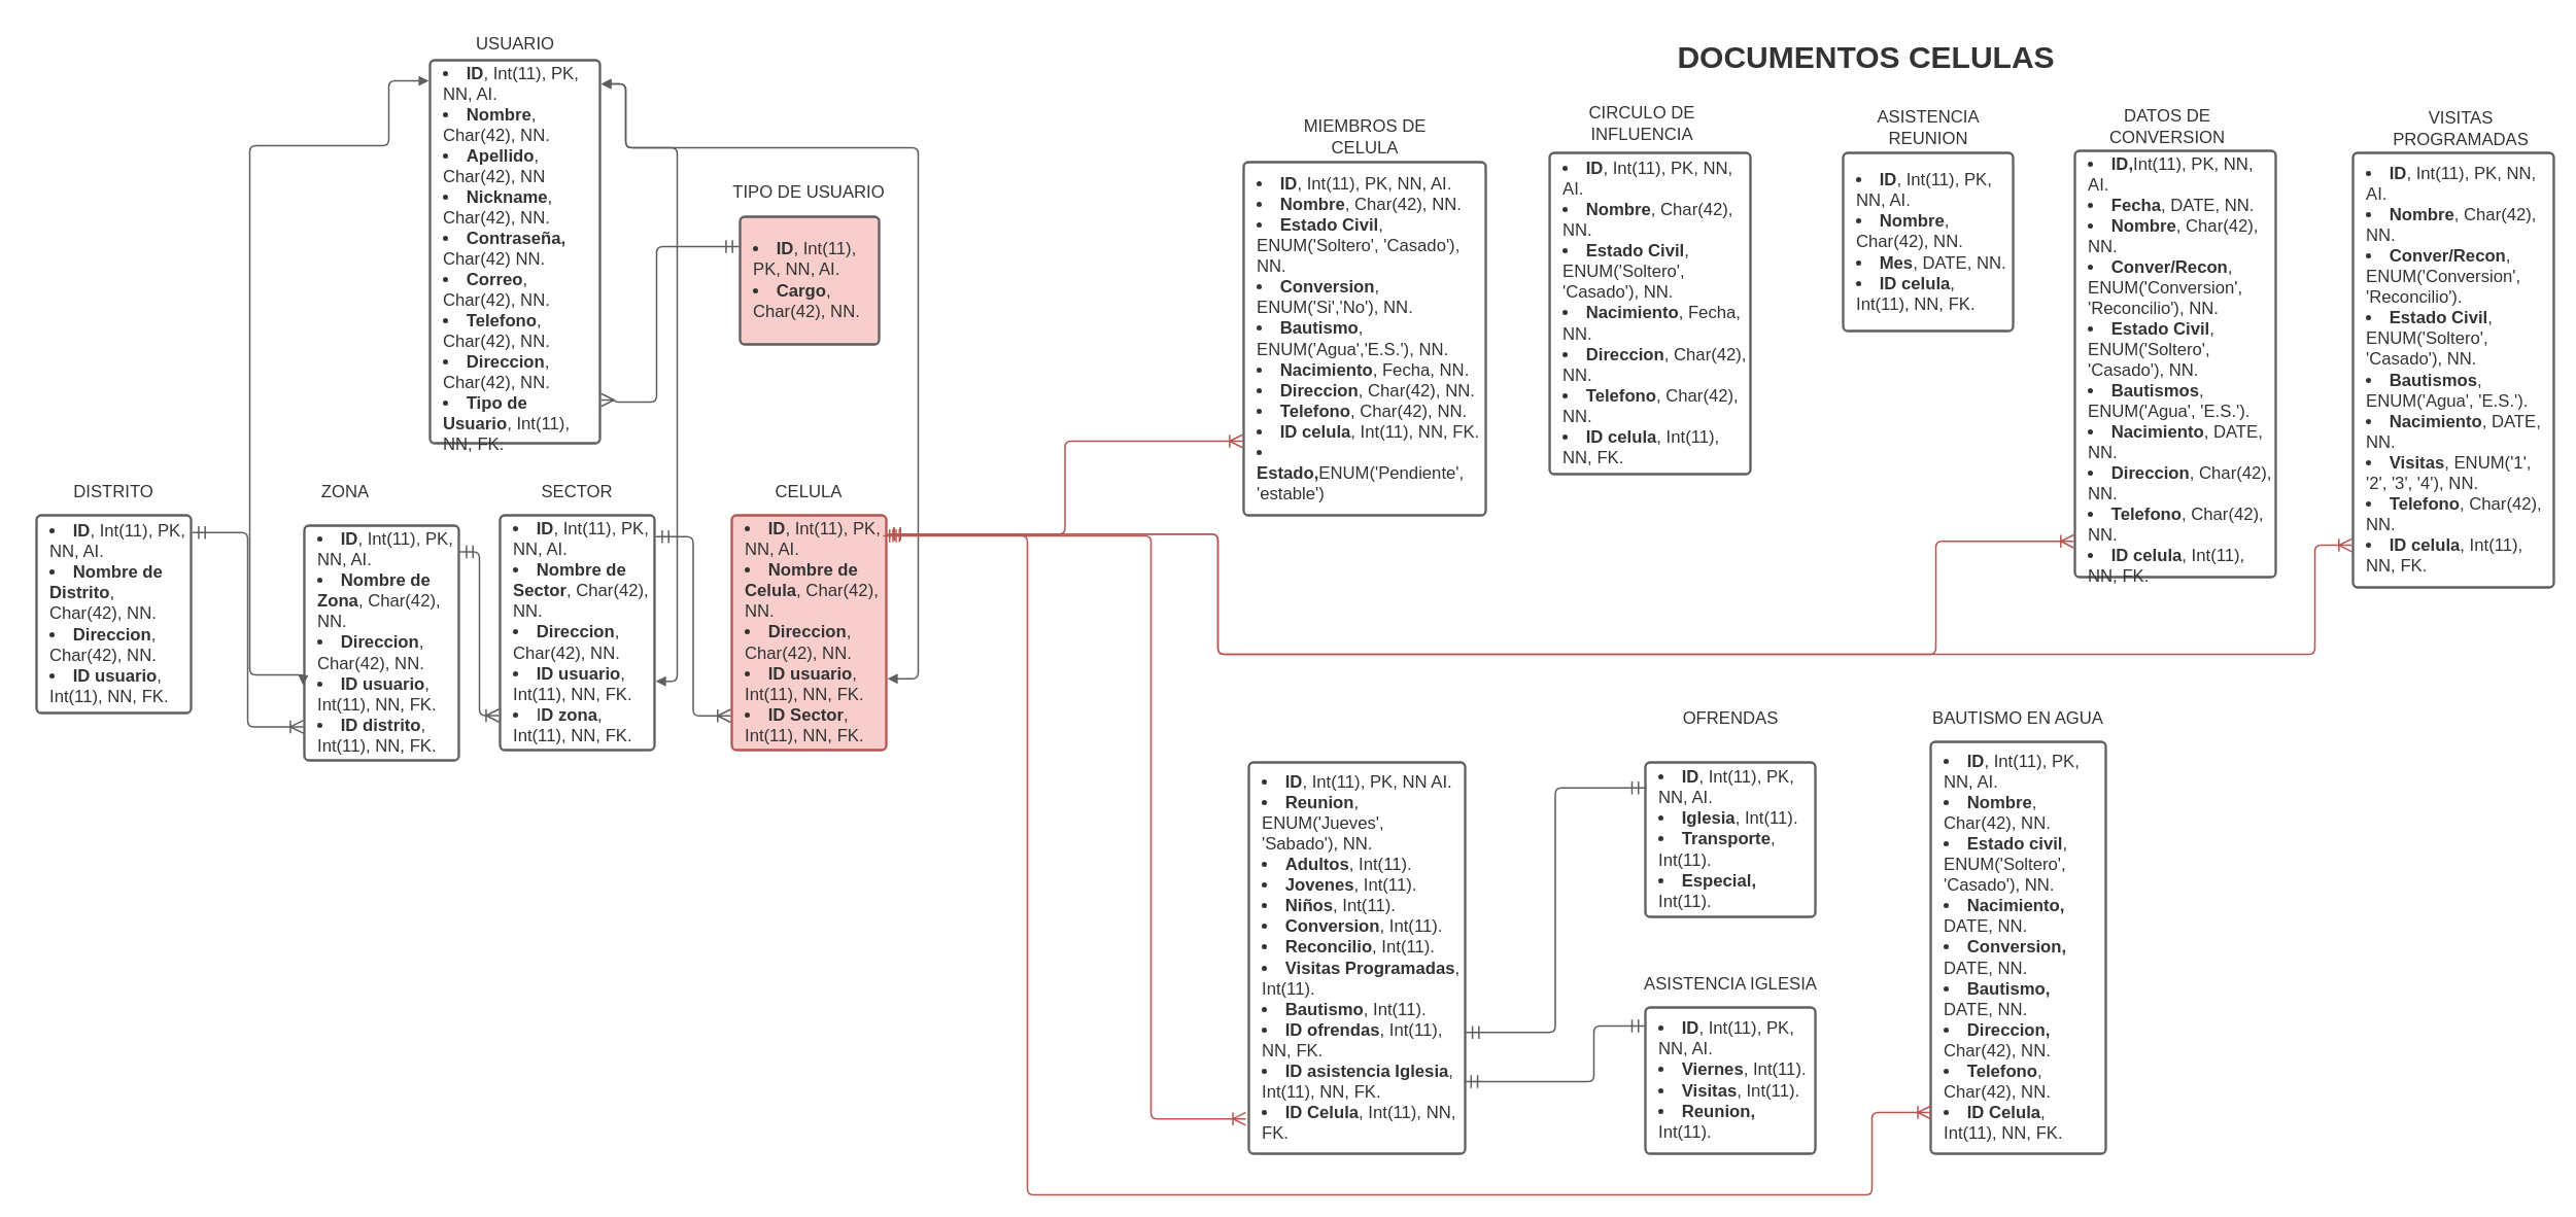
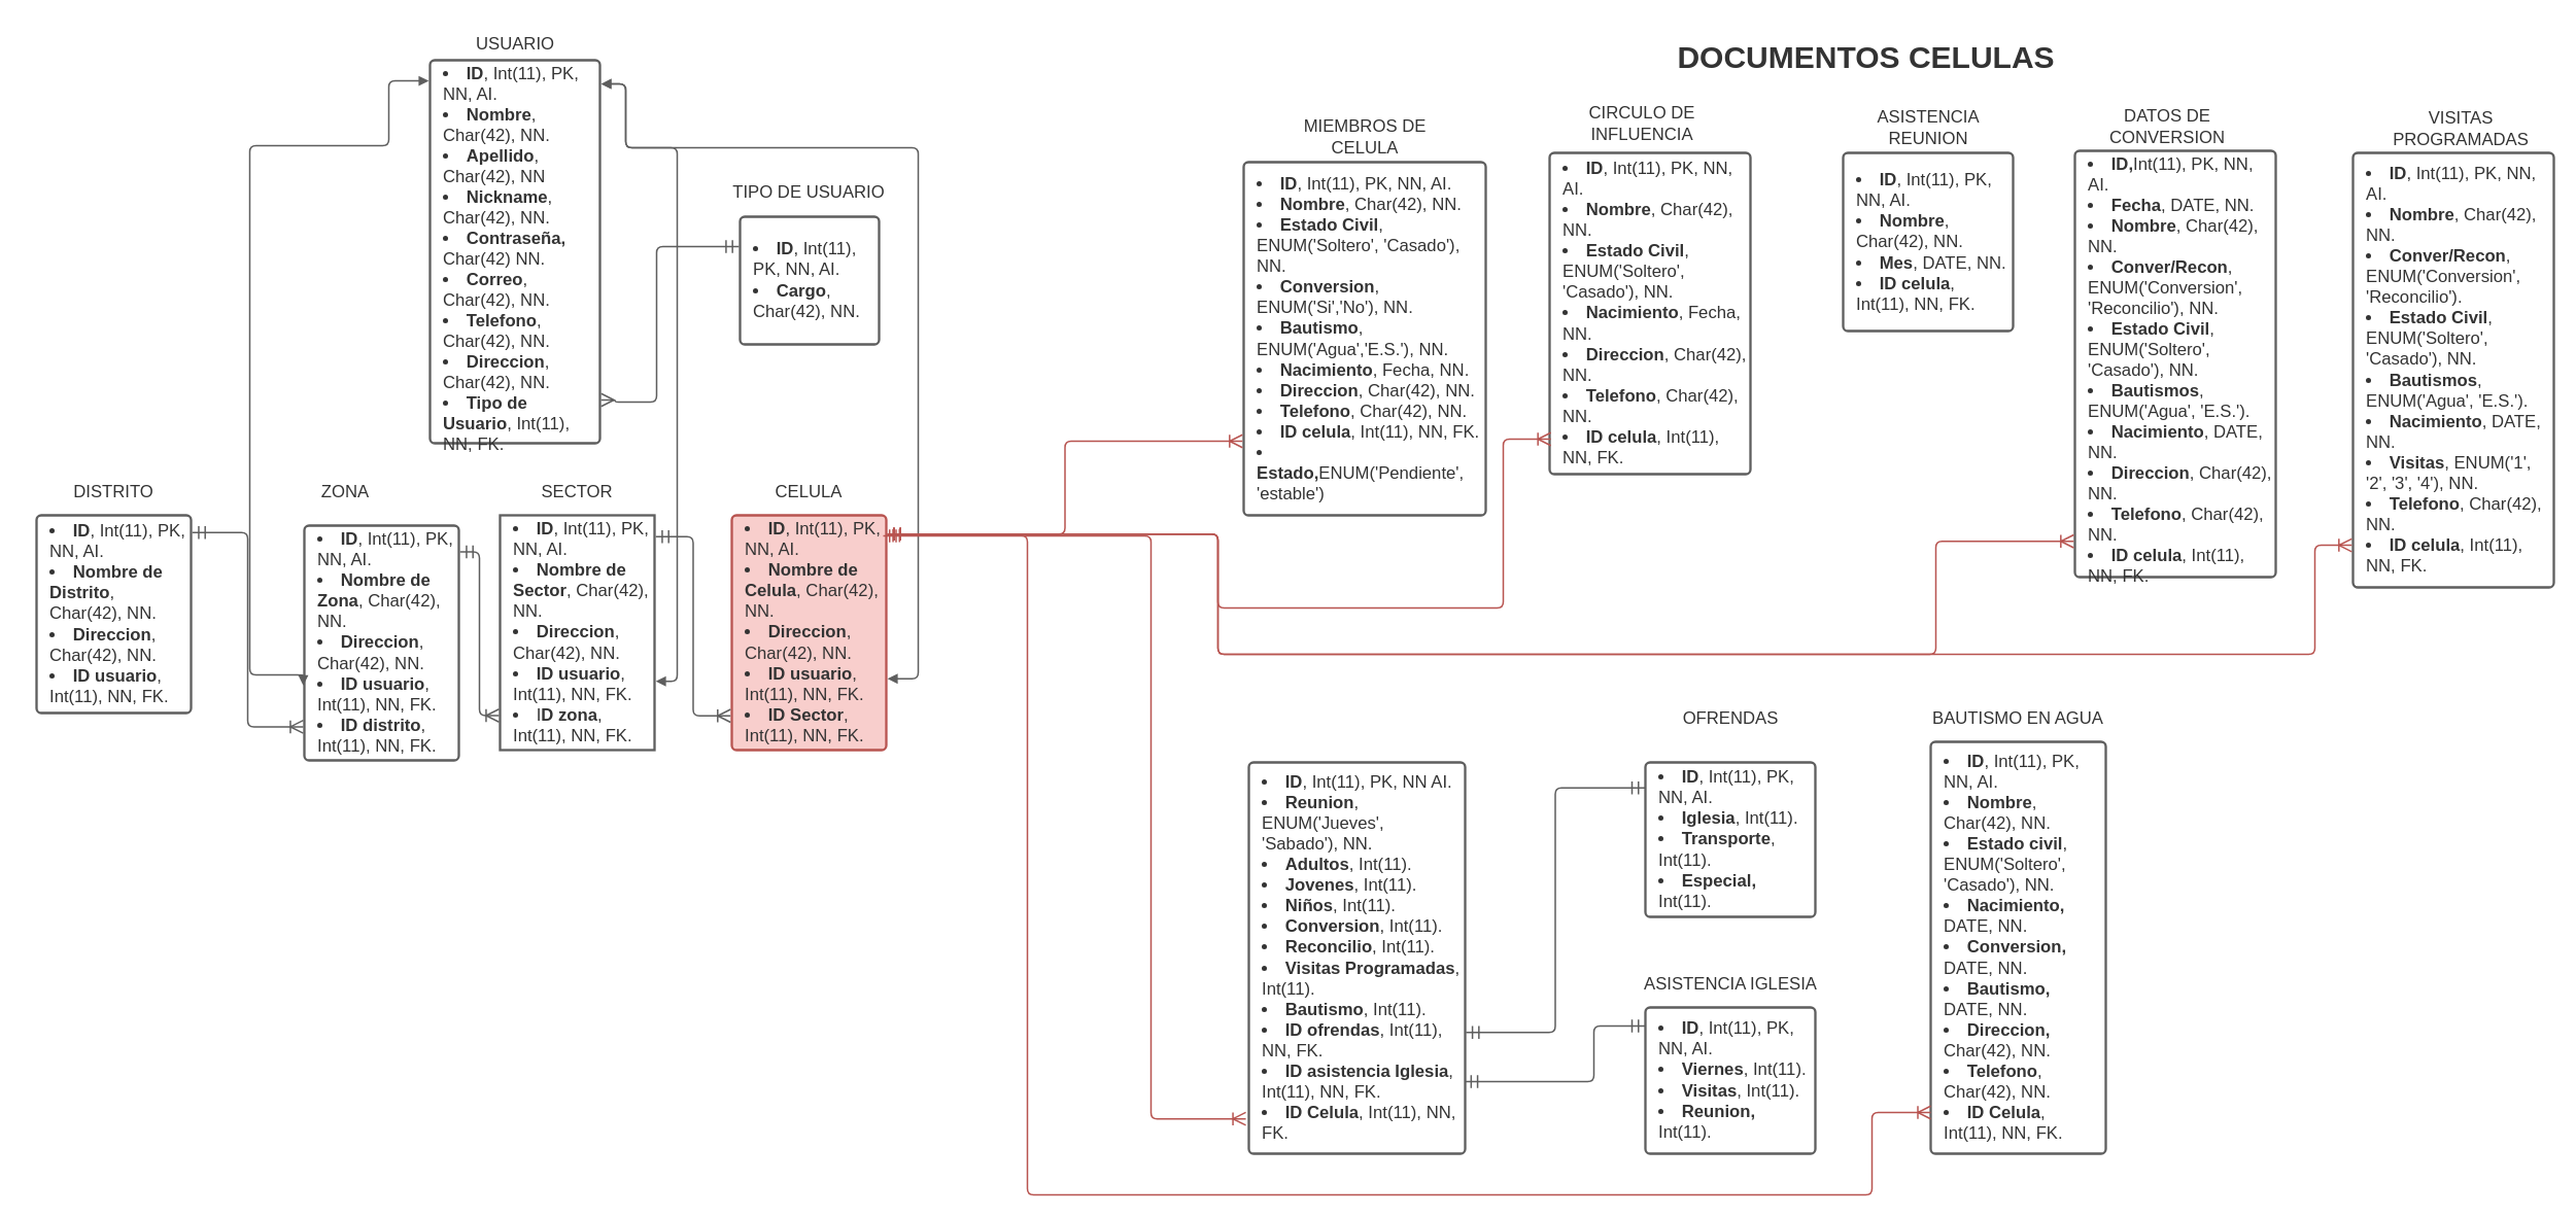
- <mxCell id="4" value="&lt;ul style=&quot;margin: 0px; padding-left: 10px;list-style-position: inside; list-style-type:disc&quot;&gt;&lt;li style=&quot;text-align:left;color:#333333;font-size:16.7px;&quot;&gt;&lt;span style=&quot;margin-left: 0px;margin-top: -2px;&quot;&gt;&lt;span style=&quot;font-size:16.7px;color:#333333;font-weight: bold;&quot;&gt;ID&lt;/span&gt;&lt;span style=&quot;font-size:16.7px;color:#333333;&quot;&gt;, Int(11), PK, NN, AI.&lt;/span&gt;&lt;/span&gt;&lt;/li&gt;&lt;li style=&quot;text-align:left;color:#333333;font-size:16.7px;&quot;&gt;&lt;span style=&quot;margin-left: 0px;margin-top: -2px;&quot;&gt;&lt;span style=&quot;font-size:16.7px;color:#333333;&quot;&gt;&lt;span style=&quot;font-size:16.7px;color:#333333;font-weight: bold;&quot;&gt;Cargo&lt;/span&gt;, Char(42), NN.&lt;/span&gt;&lt;/span&gt;&lt;/li&gt;&lt;/ul&gt;" style="html=1;overflow=block;blockSpacing=1;whiteSpace=wrap;fontSize=13;spacing=3.8;strokeColor=#5e5e5e;strokeOpacity=100;rounded=1;absoluteArcSize=1;arcSize=9;strokeWidth=2.3;fillColor=#f8cecc;" parent="1" vertex="1"><mxGeometry x="718" y="210" width="135" height="124" as="geometry" /></mxCell>
+ <mxCell id="4" value="&lt;ul style=&quot;margin: 0px; padding-left: 10px;list-style-position: inside; list-style-type:disc&quot;&gt;&lt;li style=&quot;text-align:left;color:#333333;font-size:16.7px;&quot;&gt;&lt;span style=&quot;margin-left: 0px;margin-top: -2px;&quot;&gt;&lt;span style=&quot;font-size:16.7px;color:#333333;font-weight: bold;&quot;&gt;ID&lt;/span&gt;&lt;span style=&quot;font-size:16.7px;color:#333333;&quot;&gt;, Int(11), PK, NN, AI.&lt;/span&gt;&lt;/span&gt;&lt;/li&gt;&lt;li style=&quot;text-align:left;color:#333333;font-size:16.7px;&quot;&gt;&lt;span style=&quot;margin-left: 0px;margin-top: -2px;&quot;&gt;&lt;span style=&quot;font-size:16.7px;color:#333333;&quot;&gt;&lt;span style=&quot;font-size:16.7px;color:#333333;font-weight: bold;&quot;&gt;Cargo&lt;/span&gt;, Char(42), NN.&lt;/span&gt;&lt;/span&gt;&lt;/li&gt;&lt;/ul&gt;" style="html=1;overflow=block;blockSpacing=1;whiteSpace=wrap;fontSize=13;spacing=3.8;strokeColor=#5e5e5e;strokeOpacity=100;rounded=1;absoluteArcSize=1;arcSize=9;strokeWidth=2.3;" parent="1" vertex="1"><mxGeometry x="718" y="210" width="135" height="124" as="geometry" /></mxCell>
+ <mxCell id="27" value="" style="html=1;jettySize=18;whiteSpace=wrap;overflow=block;blockSpacing=1;fontSize=13;strokeColor=#b85450;strokeWidth=1.5;rounded=1;arcSize=12;edgeStyle=orthogonalEdgeStyle;startArrow=ERoneToMany;startSize=10;endArrow=ERmandOne;endSize=10;entryX=1.008;entryY=0.08;entryPerimeter=0;exitX=0.006;exitY=0.891;exitDx=0;exitDy=0;exitPerimeter=0;fillColor=#f8cecc;" parent="1" source="25" target="13" edge="1"><mxGeometry width="100" height="100" relative="1" as="geometry"><Array as="points"><mxPoint x="1459" y="426" /><mxPoint x="1459" y="590" /><mxPoint x="1182" y="590" /><mxPoint x="1182" y="518" /></Array><mxPoint x="1497" y="500" as="sourcePoint" /></mxGeometry></mxCell>
- <mxCell id="11" value="&lt;ul style=&quot;margin: 0px; padding-left: 10px;list-style-position: inside; list-style-type:disc&quot;&gt;&lt;li style=&quot;text-align:left;color:#333333;font-size:16.7px;&quot;&gt;&lt;span style=&quot;margin-left: 0px;margin-top: -2px;&quot;&gt;&lt;span style=&quot;font-size:16.7px;color:#333333;font-weight: bold;&quot;&gt;ID&lt;/span&gt;&lt;span style=&quot;font-size:16.7px;color:#333333;&quot;&gt;, Int(11), PK, NN, AI.&lt;/span&gt;&lt;/span&gt;&lt;/li&gt;&lt;li style=&quot;text-align:left;color:#333333;font-size:16.7px;&quot;&gt;&lt;span style=&quot;margin-left: 0px;margin-top: -2px;&quot;&gt;&lt;span style=&quot;font-size:16.7px;color:#333333;&quot;&gt;&lt;span style=&quot;font-size:16.7px;color:#333333;font-weight: bold;&quot;&gt;Nombre de Sector&lt;/span&gt;, Char(42), NN.&lt;/span&gt;&lt;/span&gt;&lt;/li&gt;&lt;li style=&quot;text-align:left;color:#333333;font-size:16.7px;&quot;&gt;&lt;span style=&quot;margin-left: 0px;margin-top: -2px;&quot;&gt;&lt;span style=&quot;font-size:16.7px;color:#333333;&quot;&gt;&lt;span style=&quot;font-size:16.7px;color:#333333;font-weight: bold;&quot;&gt;Direccion&lt;/span&gt;, Char(42), NN.&lt;/span&gt;&lt;/span&gt;&lt;/li&gt;&lt;li style=&quot;text-align:left;color:#333333;font-size:16.7px;&quot;&gt;&lt;span style=&quot;margin-left: 0px;margin-top: -2px;&quot;&gt;&lt;span style=&quot;font-size:16.7px;color:#333333;&quot;&gt;&lt;span style=&quot;font-size:16.7px;color:#333333;font-weight: bold;&quot;&gt;ID usuario&lt;/span&gt;, Int(11), NN, FK.&lt;/span&gt;&lt;/span&gt;&lt;/li&gt;&lt;li style=&quot;text-align:left;color:#333333;font-size:16.7px;&quot;&gt;&lt;span style=&quot;margin-left: 0px;margin-top: -2px;&quot;&gt;&lt;span style=&quot;font-size:16.7px;color:#333333;&quot;&gt;&lt;span style=&quot;font-size:16.7px;color:#333333;&quot;&gt;I&lt;/span&gt;&lt;span style=&quot;font-size:16.7px;color:#333333;font-weight: bold;&quot;&gt;D zona&lt;/span&gt;, Int(11), NN, FK.&lt;/span&gt;&lt;/span&gt;&lt;/li&gt;&lt;/ul&gt;" style="html=1;overflow=block;blockSpacing=1;whiteSpace=wrap;fontSize=13;spacing=3.8;strokeColor=#5e5e5e;strokeOpacity=100;rounded=1;absoluteArcSize=1;arcSize=9;strokeWidth=2.3;" parent="1" vertex="1"><mxGeometry x="485" y="500" width="150" height="228" as="geometry" /></mxCell>
+ <mxCell id="11" value="&lt;ul style=&quot;margin: 0px; padding-left: 10px;list-style-position: inside; list-style-type:disc&quot;&gt;&lt;li style=&quot;text-align:left;color:#333333;font-size:16.7px;&quot;&gt;&lt;span style=&quot;margin-left: 0px;margin-top: -2px;&quot;&gt;&lt;span style=&quot;font-size:16.7px;color:#333333;font-weight: bold;&quot;&gt;ID&lt;/span&gt;&lt;span style=&quot;font-size:16.7px;color:#333333;&quot;&gt;, Int(11), PK, NN, AI.&lt;/span&gt;&lt;/span&gt;&lt;/li&gt;&lt;li style=&quot;text-align:left;color:#333333;font-size:16.7px;&quot;&gt;&lt;span style=&quot;margin-left: 0px;margin-top: -2px;&quot;&gt;&lt;span style=&quot;font-size:16.7px;color:#333333;&quot;&gt;&lt;span style=&quot;font-size:16.7px;color:#333333;font-weight: bold;&quot;&gt;Nombre de Sector&lt;/span&gt;, Char(42), NN.&lt;/span&gt;&lt;/span&gt;&lt;/li&gt;&lt;li style=&quot;text-align:left;color:#333333;font-size:16.7px;&quot;&gt;&lt;span style=&quot;margin-left: 0px;margin-top: -2px;&quot;&gt;&lt;span style=&quot;font-size:16.7px;color:#333333;&quot;&gt;&lt;span style=&quot;font-size:16.7px;color:#333333;font-weight: bold;&quot;&gt;Direccion&lt;/span&gt;, Char(42), NN.&lt;/span&gt;&lt;/span&gt;&lt;/li&gt;&lt;li style=&quot;text-align:left;color:#333333;font-size:16.7px;&quot;&gt;&lt;span style=&quot;margin-left: 0px;margin-top: -2px;&quot;&gt;&lt;span style=&quot;font-size:16.7px;color:#333333;&quot;&gt;&lt;span style=&quot;font-size:16.7px;color:#333333;font-weight: bold;&quot;&gt;ID usuario&lt;/span&gt;, Int(11), NN, FK.&lt;/span&gt;&lt;/span&gt;&lt;/li&gt;&lt;li style=&quot;text-align:left;color:#333333;font-size:16.7px;&quot;&gt;&lt;span style=&quot;margin-left: 0px;margin-top: -2px;&quot;&gt;&lt;span style=&quot;font-size:16.7px;color:#333333;&quot;&gt;&lt;span style=&quot;font-size:16.7px;color:#333333;&quot;&gt;I&lt;/span&gt;&lt;span style=&quot;font-size:16.7px;color:#333333;font-weight: bold;&quot;&gt;D zona&lt;/span&gt;, Int(11), NN, FK.&lt;/span&gt;&lt;/span&gt;&lt;/li&gt;&lt;/ul&gt;" style="html=1;overflow=block;blockSpacing=1;whiteSpace=wrap;fontSize=13;spacing=3.8;strokeColor=#5e5e5e;strokeOpacity=100;absoluteArcSize=1;arcSize=9;strokeWidth=2.3;rounded=0;" parent="1" vertex="1"><mxGeometry x="485" y="500" width="150" height="228" as="geometry" /></mxCell>
